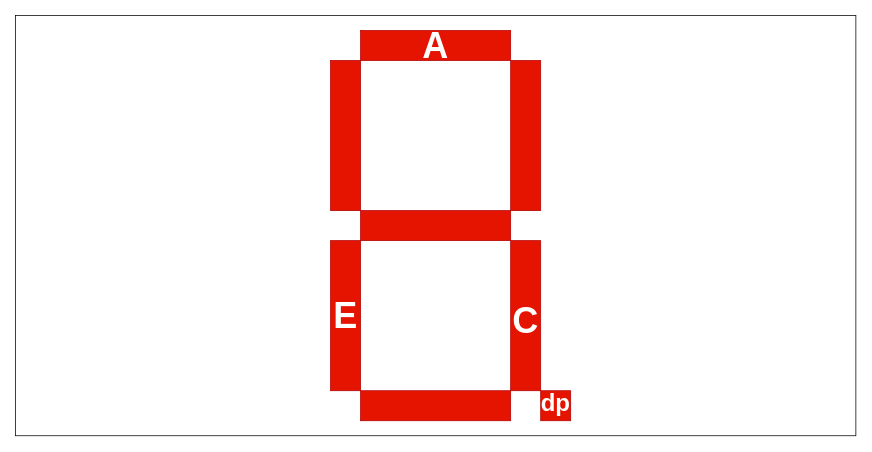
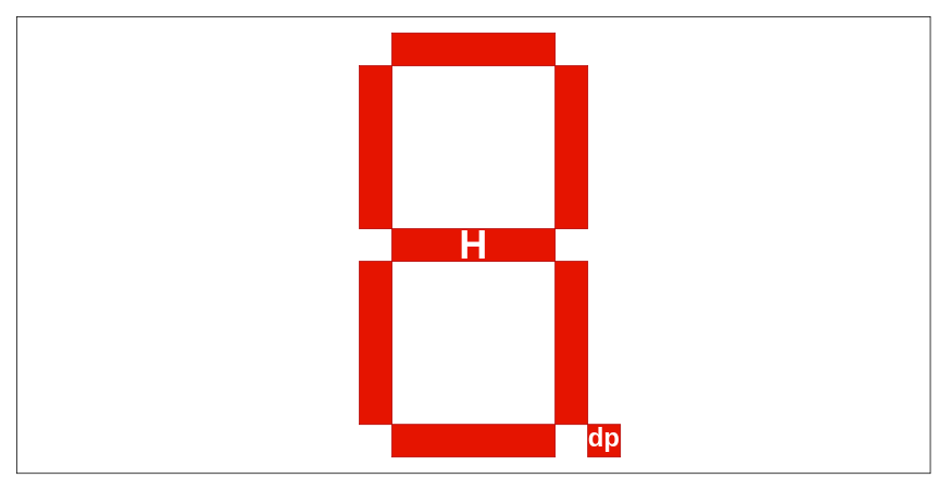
- <mxCell id="10" value="&lt;b&gt;&lt;font style=&quot;font-size: 48px&quot; color=&quot;#FFFFFF&quot;&gt;A&lt;/font&gt;&lt;/b&gt;" style="text;html=1;strokeColor=none;fillColor=none;align=center;verticalAlign=middle;whiteSpace=wrap;rounded=0;" vertex="1" parent="2"><mxGeometry x="540" y="20" width="40" height="40" as="geometry" /></mxCell>
+ <mxCell id="12" value="&lt;b&gt;&lt;font style=&quot;font-size: 48px&quot; color=&quot;#FFFFFF&quot;&gt;H&lt;/font&gt;&lt;/b&gt;" style="text;html=1;strokeColor=none;fillColor=none;align=center;verticalAlign=middle;whiteSpace=wrap;rounded=0;" vertex="1" parent="2"><mxGeometry x="540" y="260" width="40" height="40" as="geometry" /></mxCell>
- <mxCell id="13" value="&lt;b&gt;&lt;font style=&quot;font-size: 48px&quot; color=&quot;#FFFFFF&quot;&gt;E&lt;/font&gt;&lt;/b&gt;" style="text;html=1;strokeColor=none;fillColor=none;align=center;verticalAlign=middle;whiteSpace=wrap;rounded=0;" vertex="1" parent="2"><mxGeometry x="420" y="380" width="40" height="40" as="geometry" /></mxCell>
- <mxCell id="11" value="&lt;b&gt;&lt;br&gt;&lt;font style=&quot;font-size: 48px&quot; color=&quot;#FFFFFF&quot;&gt;C&lt;/font&gt;&lt;/b&gt;" style="text;html=1;strokeColor=none;fillColor=none;align=center;verticalAlign=middle;whiteSpace=wrap;rounded=0;" vertex="1" parent="2"><mxGeometry x="660" y="380" width="40" height="40" as="geometry" /></mxCell>
